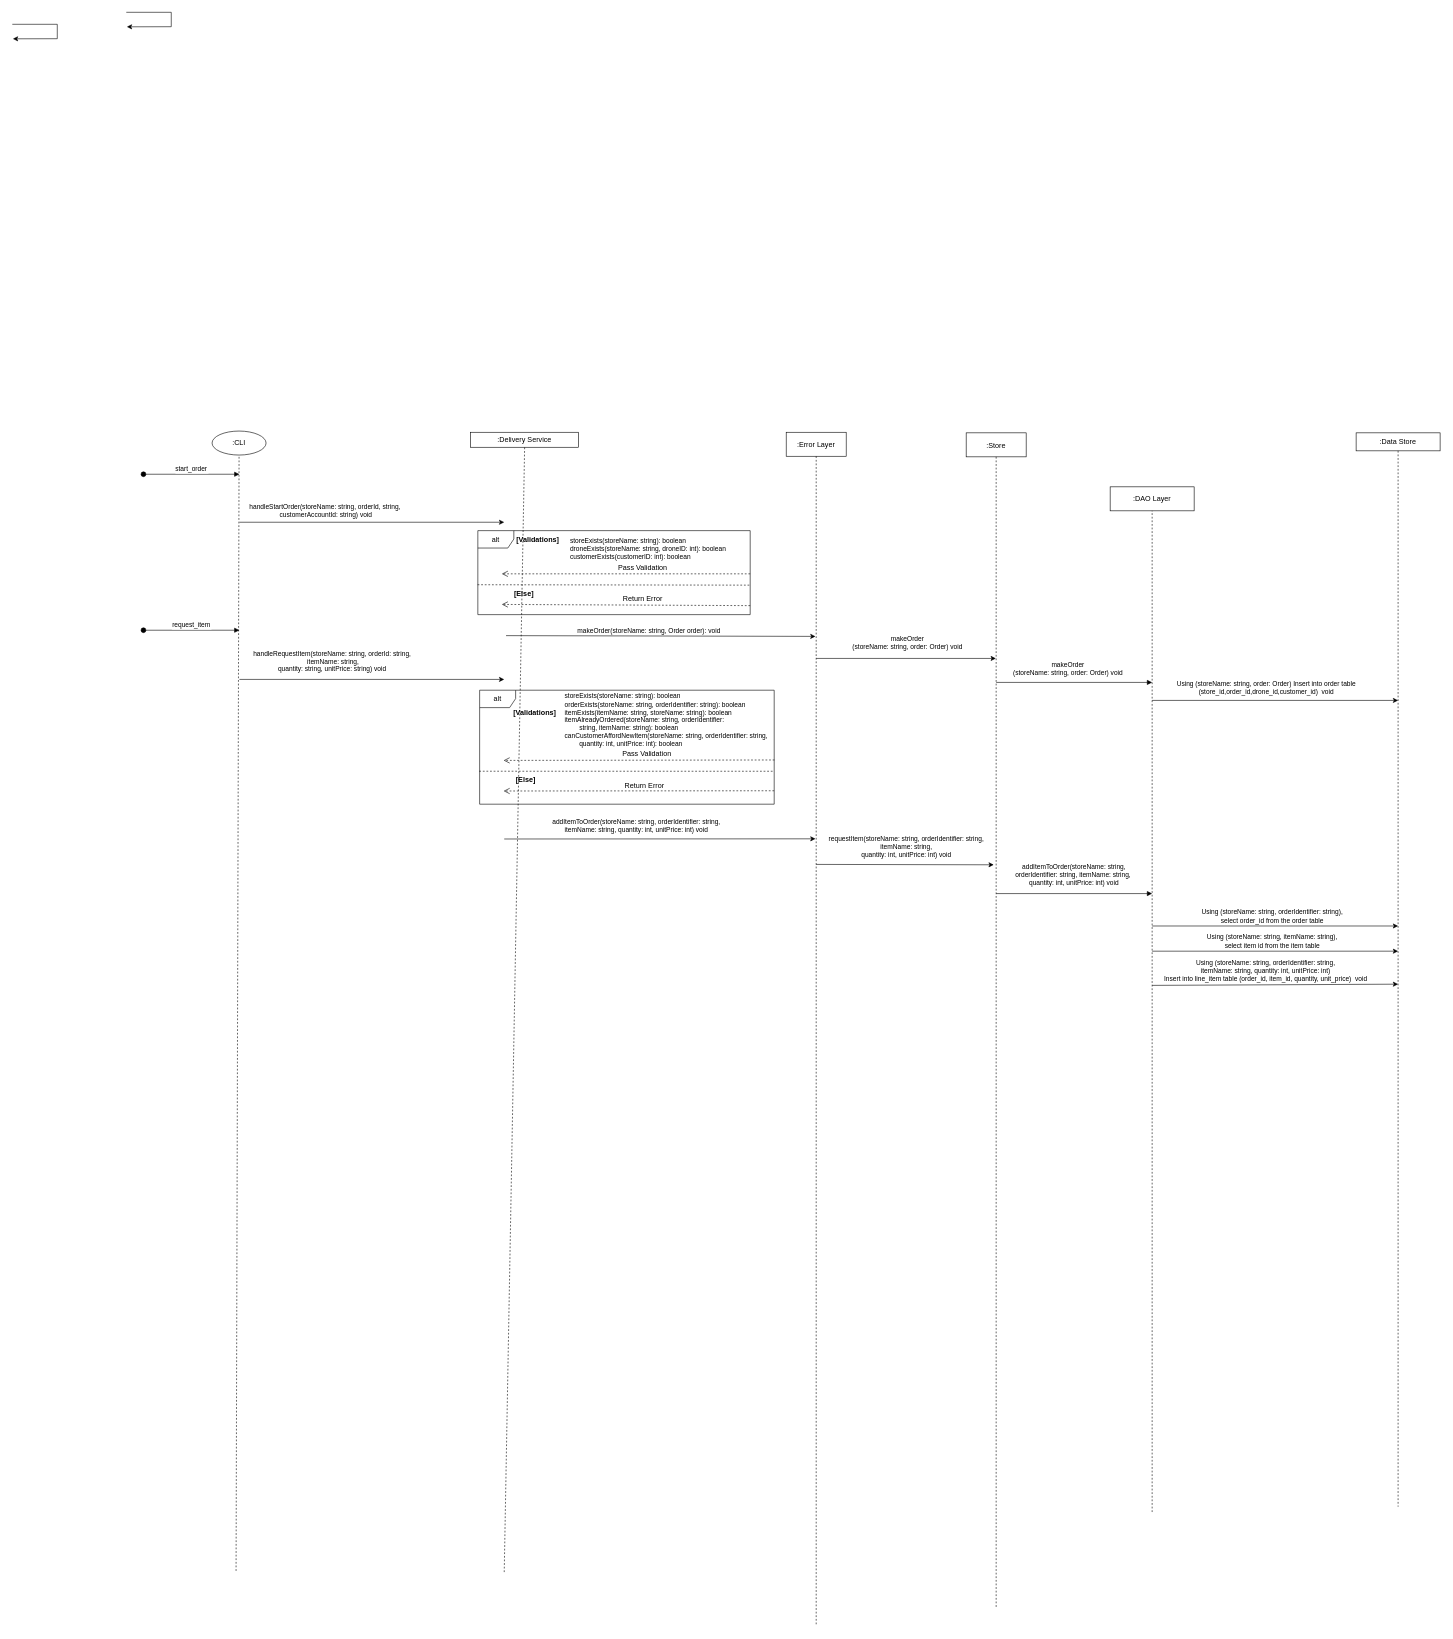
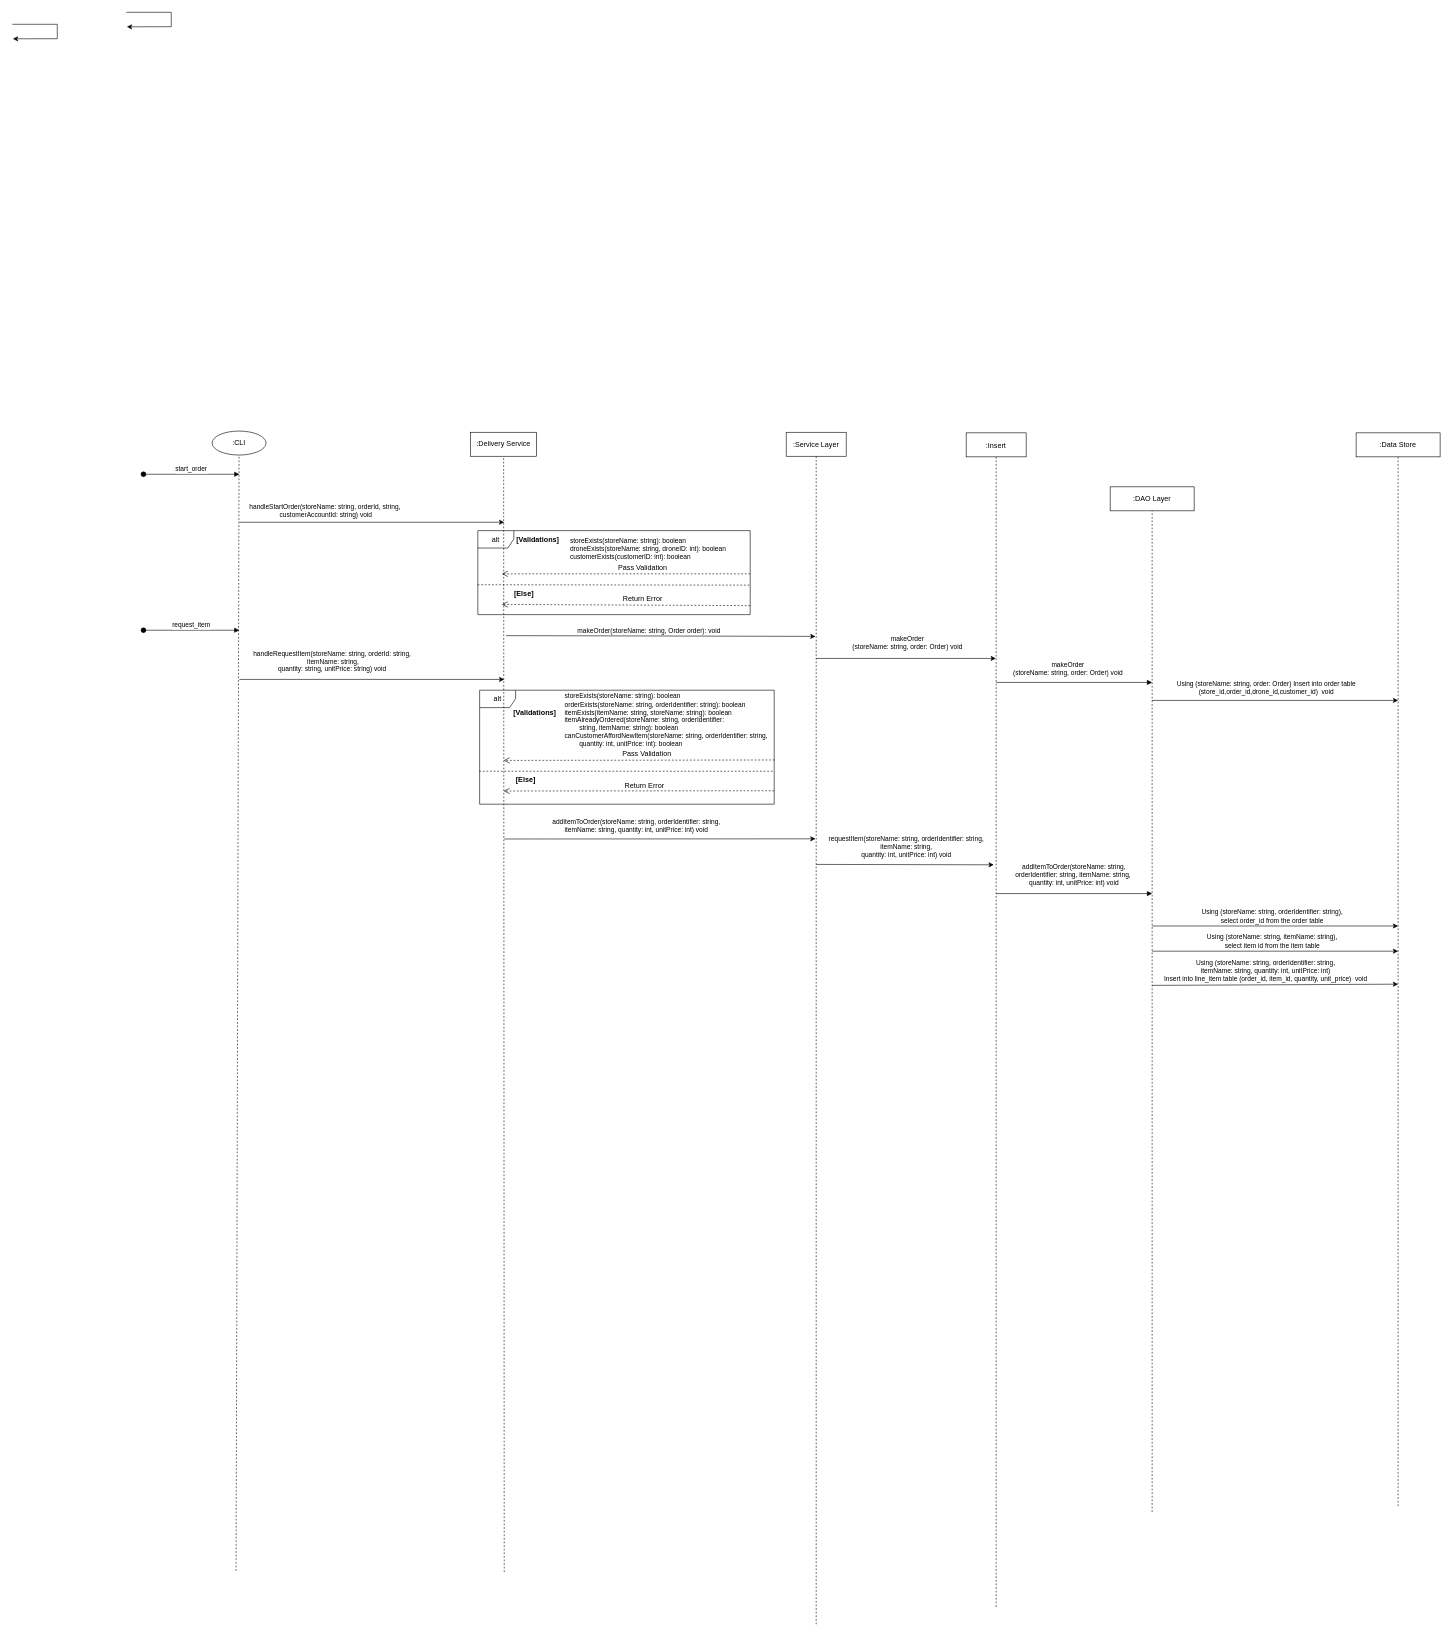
- <mxCell id="15" value=":Delivery Service" style="rounded=0;whiteSpace=wrap;html=1;" parent="1" vertex="1"><mxGeometry x="784" y="720" width="180" height="25" as="geometry" /></mxCell>
+ <mxCell id="15" value=":Delivery Service" style="rounded=0;whiteSpace=wrap;html=1;" parent="1" vertex="1"><mxGeometry x="784" y="720" width="110" height="40" as="geometry" /></mxCell>
- <mxCell id="11" value=":Data Store" style="shape=rect;html=1;whiteSpace=wrap;align=center;" parent="1" vertex="1"><mxGeometry x="2260" y="721" width="140" height="30" as="geometry" /></mxCell>
+ <mxCell id="11" value=":Data Store" style="shape=rect;html=1;whiteSpace=wrap;align=center;" parent="1" vertex="1"><mxGeometry x="2260" y="721" width="140" height="40" as="geometry" /></mxCell>
- <mxCell id="7" value=":Error Layer" style="shape=umlLifeline;perimeter=lifelinePerimeter;container=1;collapsible=0;recursiveResize=0;rounded=0;shadow=0;strokeWidth=1;" parent="1" vertex="1"><mxGeometry x="1310" y="720" width="100" height="1990" as="geometry" /></mxCell>
+ <mxCell id="7" value=":Service Layer" style="shape=umlLifeline;perimeter=lifelinePerimeter;container=1;collapsible=0;recursiveResize=0;rounded=0;shadow=0;strokeWidth=1;" parent="1" vertex="1"><mxGeometry x="1310" y="720" width="100" height="1990" as="geometry" /></mxCell>
- <mxCell id="4" value=":Store" style="shape=umlLifeline;perimeter=lifelinePerimeter;container=1;collapsible=0;recursiveResize=0;rounded=0;shadow=0;strokeWidth=1;" parent="1" vertex="1"><mxGeometry x="1610" y="721" width="100" height="1960" as="geometry" /></mxCell>
+ <mxCell id="4" value=":Insert" style="shape=umlLifeline;perimeter=lifelinePerimeter;container=1;collapsible=0;recursiveResize=0;rounded=0;shadow=0;strokeWidth=1;" parent="1" vertex="1"><mxGeometry x="1610" y="721" width="100" height="1960" as="geometry" /></mxCell>
